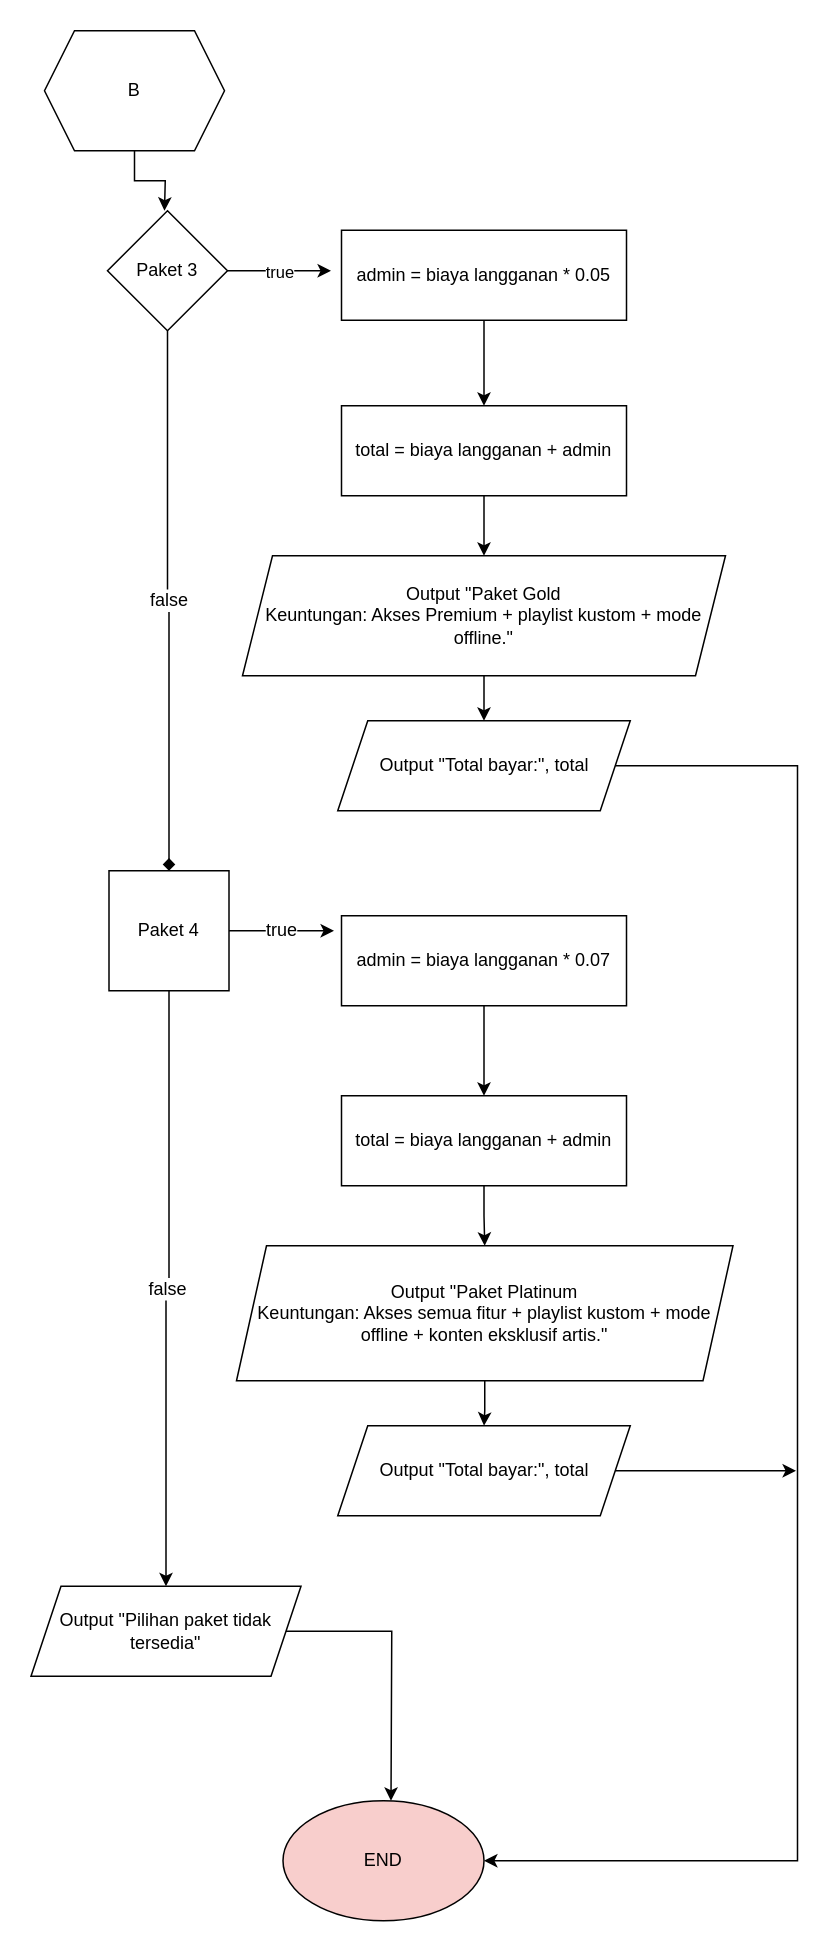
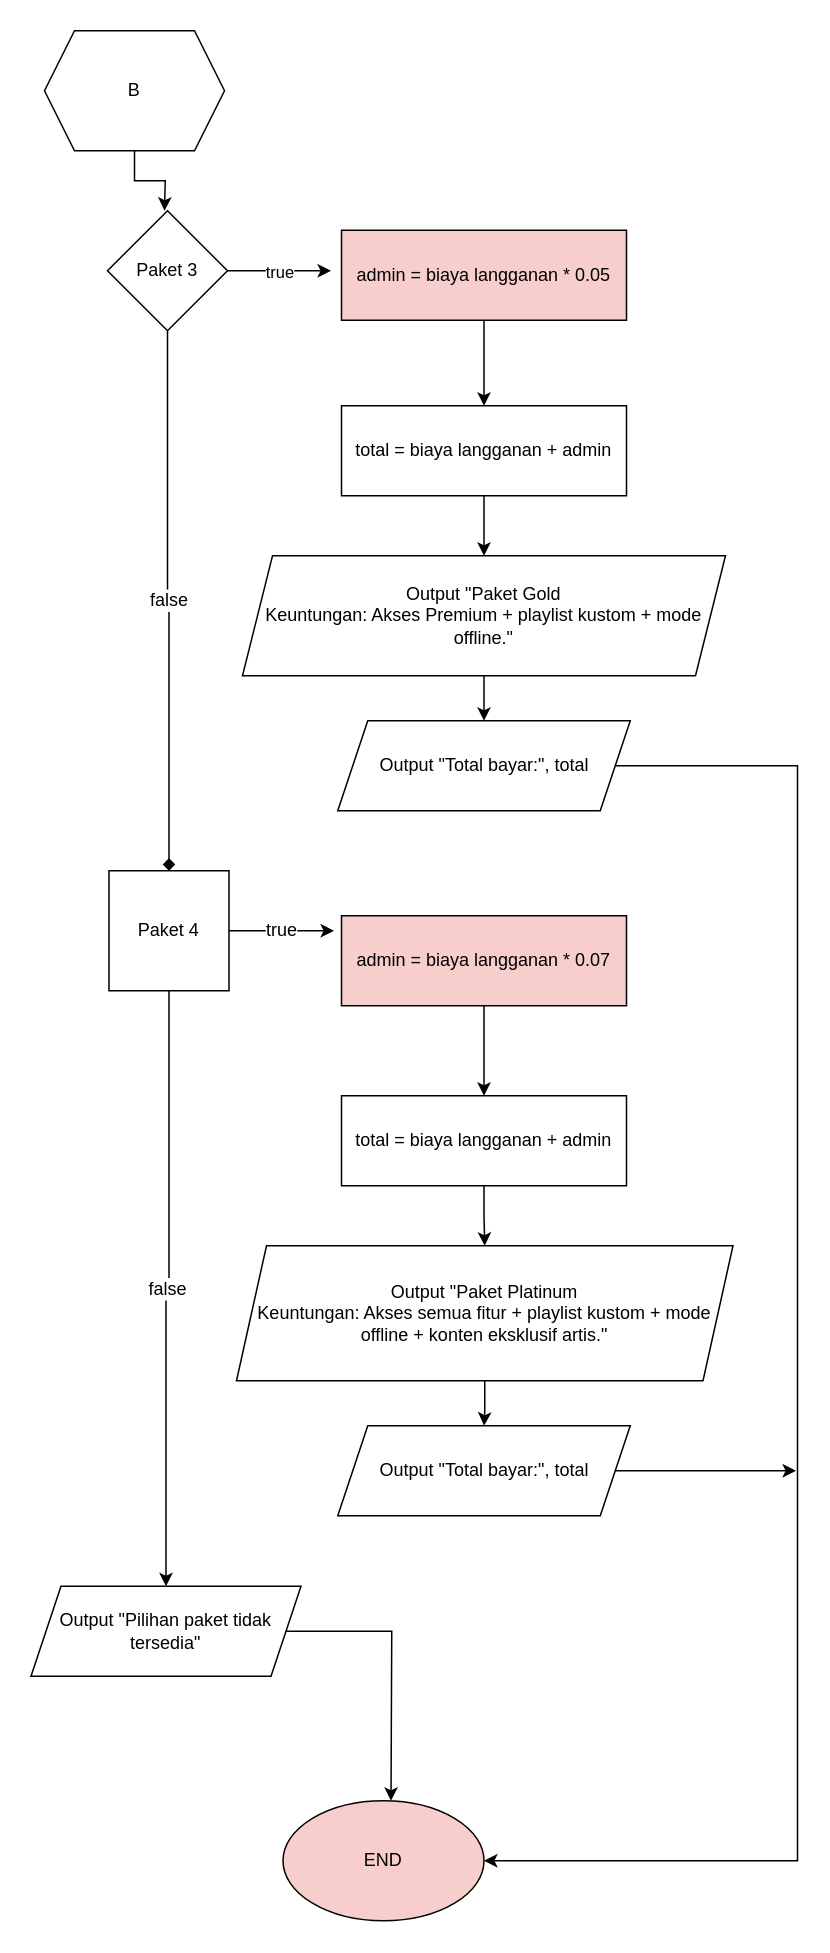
- <mxCell id="6" value="admin = biaya langganan * 0.05" style="whiteSpace=wrap;html=1;" parent="1" vertex="1"><mxGeometry x="227" y="153" width="190" height="60" as="geometry" /></mxCell>
+ <mxCell id="6" value="admin = biaya langganan * 0.05" style="whiteSpace=wrap;html=1;fillColor=#f8cecc;" parent="1" vertex="1"><mxGeometry x="227" y="153" width="190" height="60" as="geometry" /></mxCell>
- <mxCell id="17" value="admin = biaya langganan * 0.07" style="whiteSpace=wrap;html=1;" parent="1" vertex="1"><mxGeometry x="227" y="610" width="190" height="60" as="geometry" /></mxCell>
+ <mxCell id="17" value="admin = biaya langganan * 0.07" style="whiteSpace=wrap;html=1;fillColor=#f8cecc;" parent="1" vertex="1"><mxGeometry x="227" y="610" width="190" height="60" as="geometry" /></mxCell>
